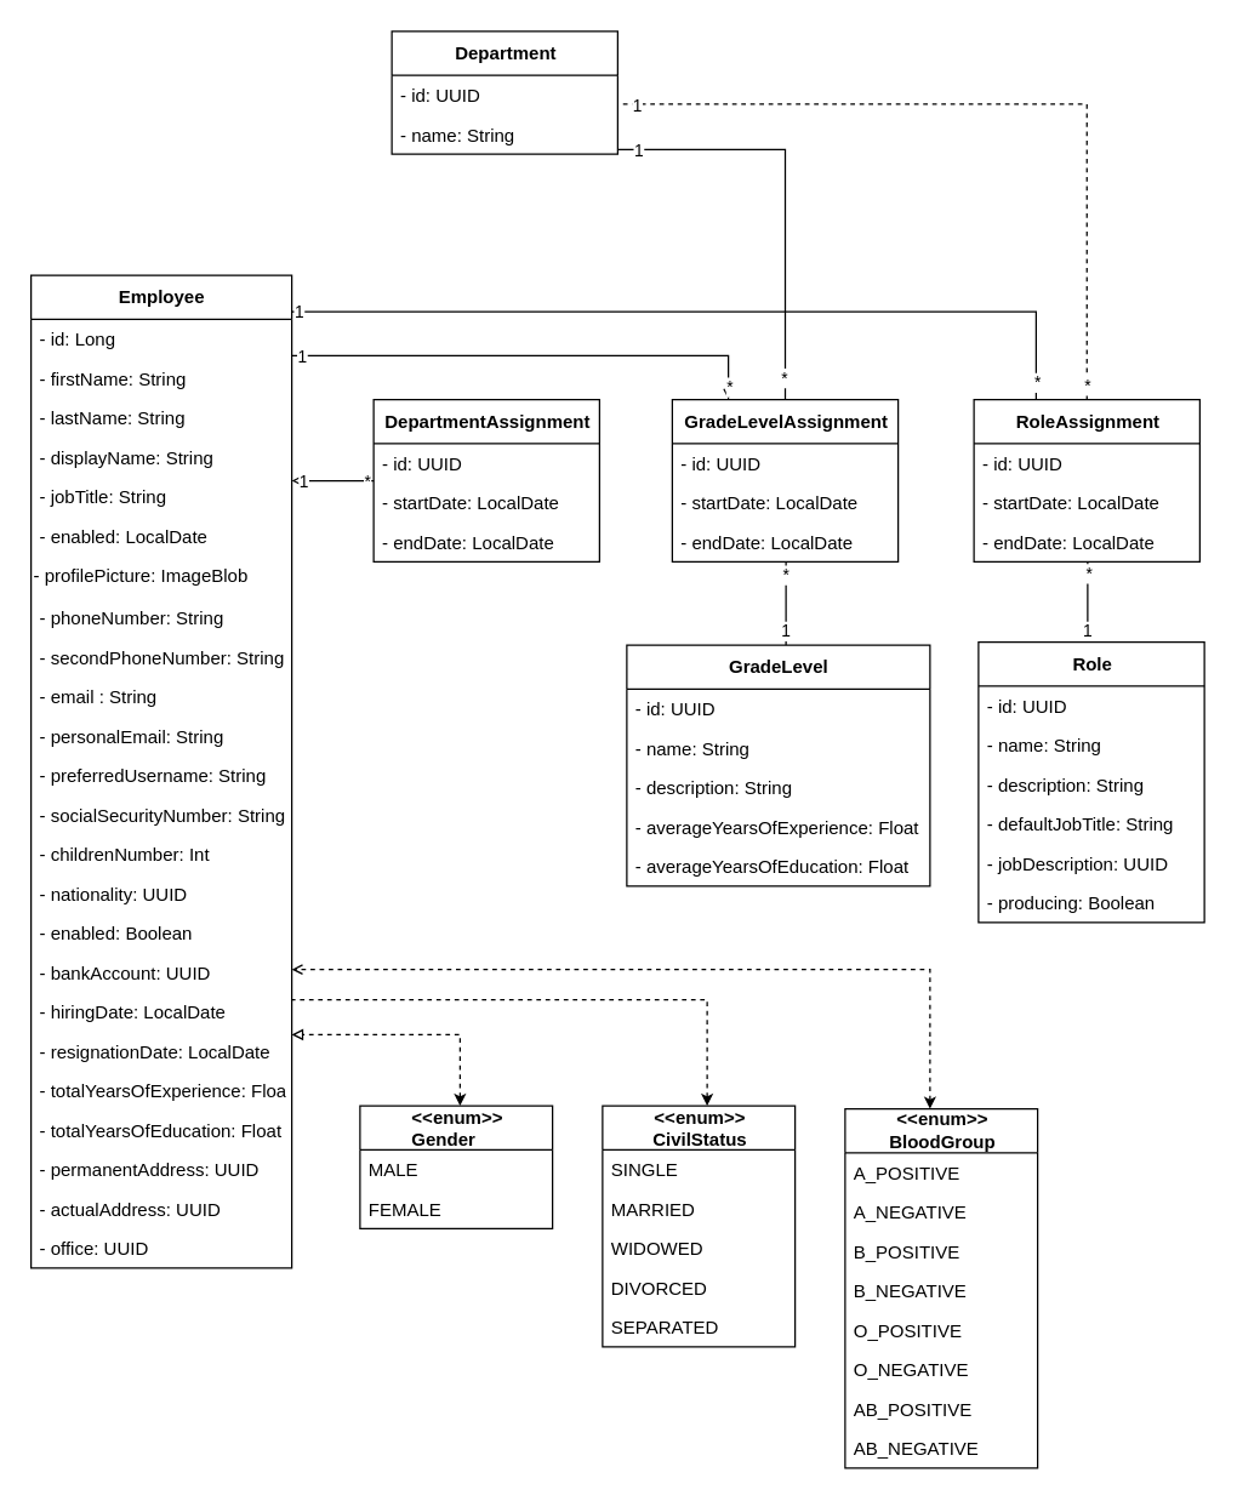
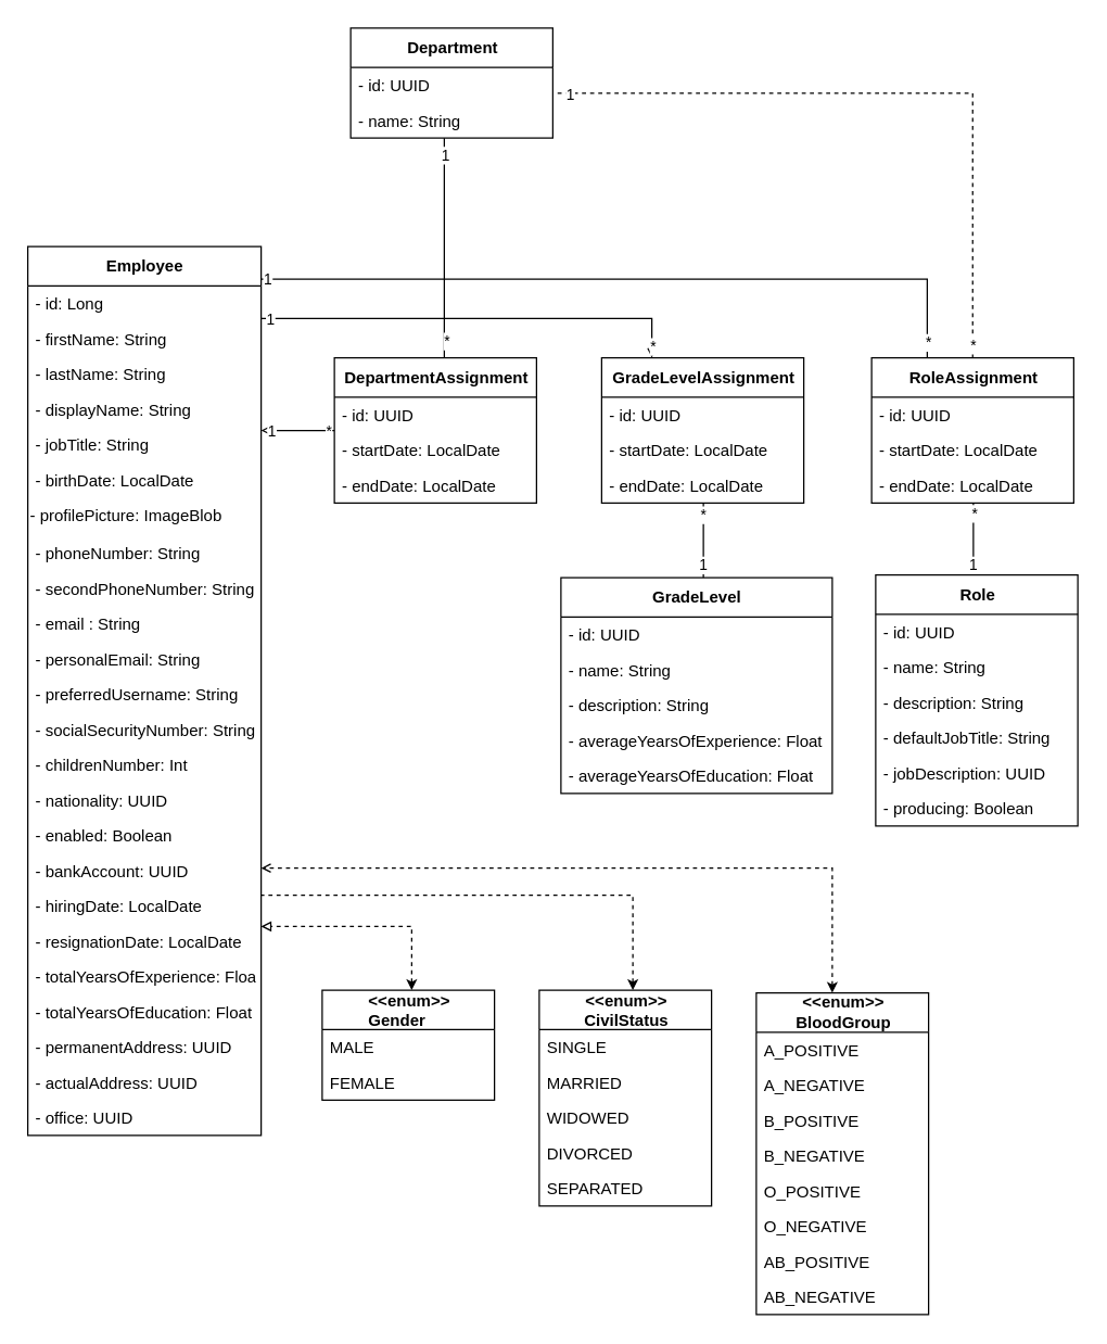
- <mxCell id="40" style="edgeStyle=orthogonalEdgeStyle;rounded=0;orthogonalLoop=1;jettySize=auto;html=1;endArrow=none;endFill=0;startSize=5;endSize=5;" parent="1" source="43" target="37" edge="1"><mxGeometry relative="1" as="geometry"><Array as="points"><mxPoint x="518" y="98" /></Array></mxGeometry></mxCell>
- <mxCell id="41" value="*" style="edgeLabel;html=1;align=center;verticalAlign=middle;resizable=0;points=[];" parent="40" vertex="1" connectable="0"><mxGeometry x="-0.891" y="1" relative="1" as="geometry"><mxPoint as="offset" /></mxGeometry></mxCell>
- <mxCell id="42" value="1" style="edgeLabel;html=1;align=center;verticalAlign=middle;resizable=0;points=[];" parent="40" vertex="1" connectable="0"><mxGeometry x="0.909" y="1" relative="1" as="geometry"><mxPoint x="1" y="-1" as="offset" /></mxGeometry></mxCell>
+ <mxCell id="30" style="edgeStyle=orthogonalEdgeStyle;rounded=0;orthogonalLoop=1;jettySize=auto;html=1;endArrow=none;endFill=0;startSize=5;endSize=5;" parent="1" source="33" target="37" edge="1"><mxGeometry relative="1" as="geometry"><Array as="points"><mxPoint x="327" y="159" /><mxPoint x="327" y="159" /></Array></mxGeometry></mxCell>
+ <mxCell id="31" value="*" style="edgeLabel;html=1;align=center;verticalAlign=middle;resizable=0;points=[];" parent="30" vertex="1" connectable="0"><mxGeometry x="-0.839" y="-1" relative="1" as="geometry"><mxPoint as="offset" /></mxGeometry></mxCell>
+ <mxCell id="32" value="1" style="edgeLabel;html=1;align=center;verticalAlign=middle;resizable=0;points=[];" parent="30" vertex="1" connectable="0"><mxGeometry x="0.861" y="-1" relative="1" as="geometry"><mxPoint x="-1" y="1" as="offset" /></mxGeometry></mxCell>
- <mxCell id="8" value="- enabled: LocalDate" style="text;strokeColor=none;fillColor=none;align=left;verticalAlign=top;spacingLeft=4;spacingRight=4;overflow=hidden;rotatable=0;points=[[0,0.5],[1,0.5]];portConstraint=eastwest;container=0;fontStyle=0" parent="2" vertex="1"><mxGeometry y="159" width="172" height="26" as="geometry" /></mxCell>
+ <mxCell id="8" value="- birthDate: LocalDate" style="text;strokeColor=none;fillColor=none;align=left;verticalAlign=top;spacingLeft=4;spacingRight=4;overflow=hidden;rotatable=0;points=[[0,0.5],[1,0.5]];portConstraint=eastwest;container=0;fontStyle=0" parent="2" vertex="1"><mxGeometry y="159" width="172" height="26" as="geometry" /></mxCell>
